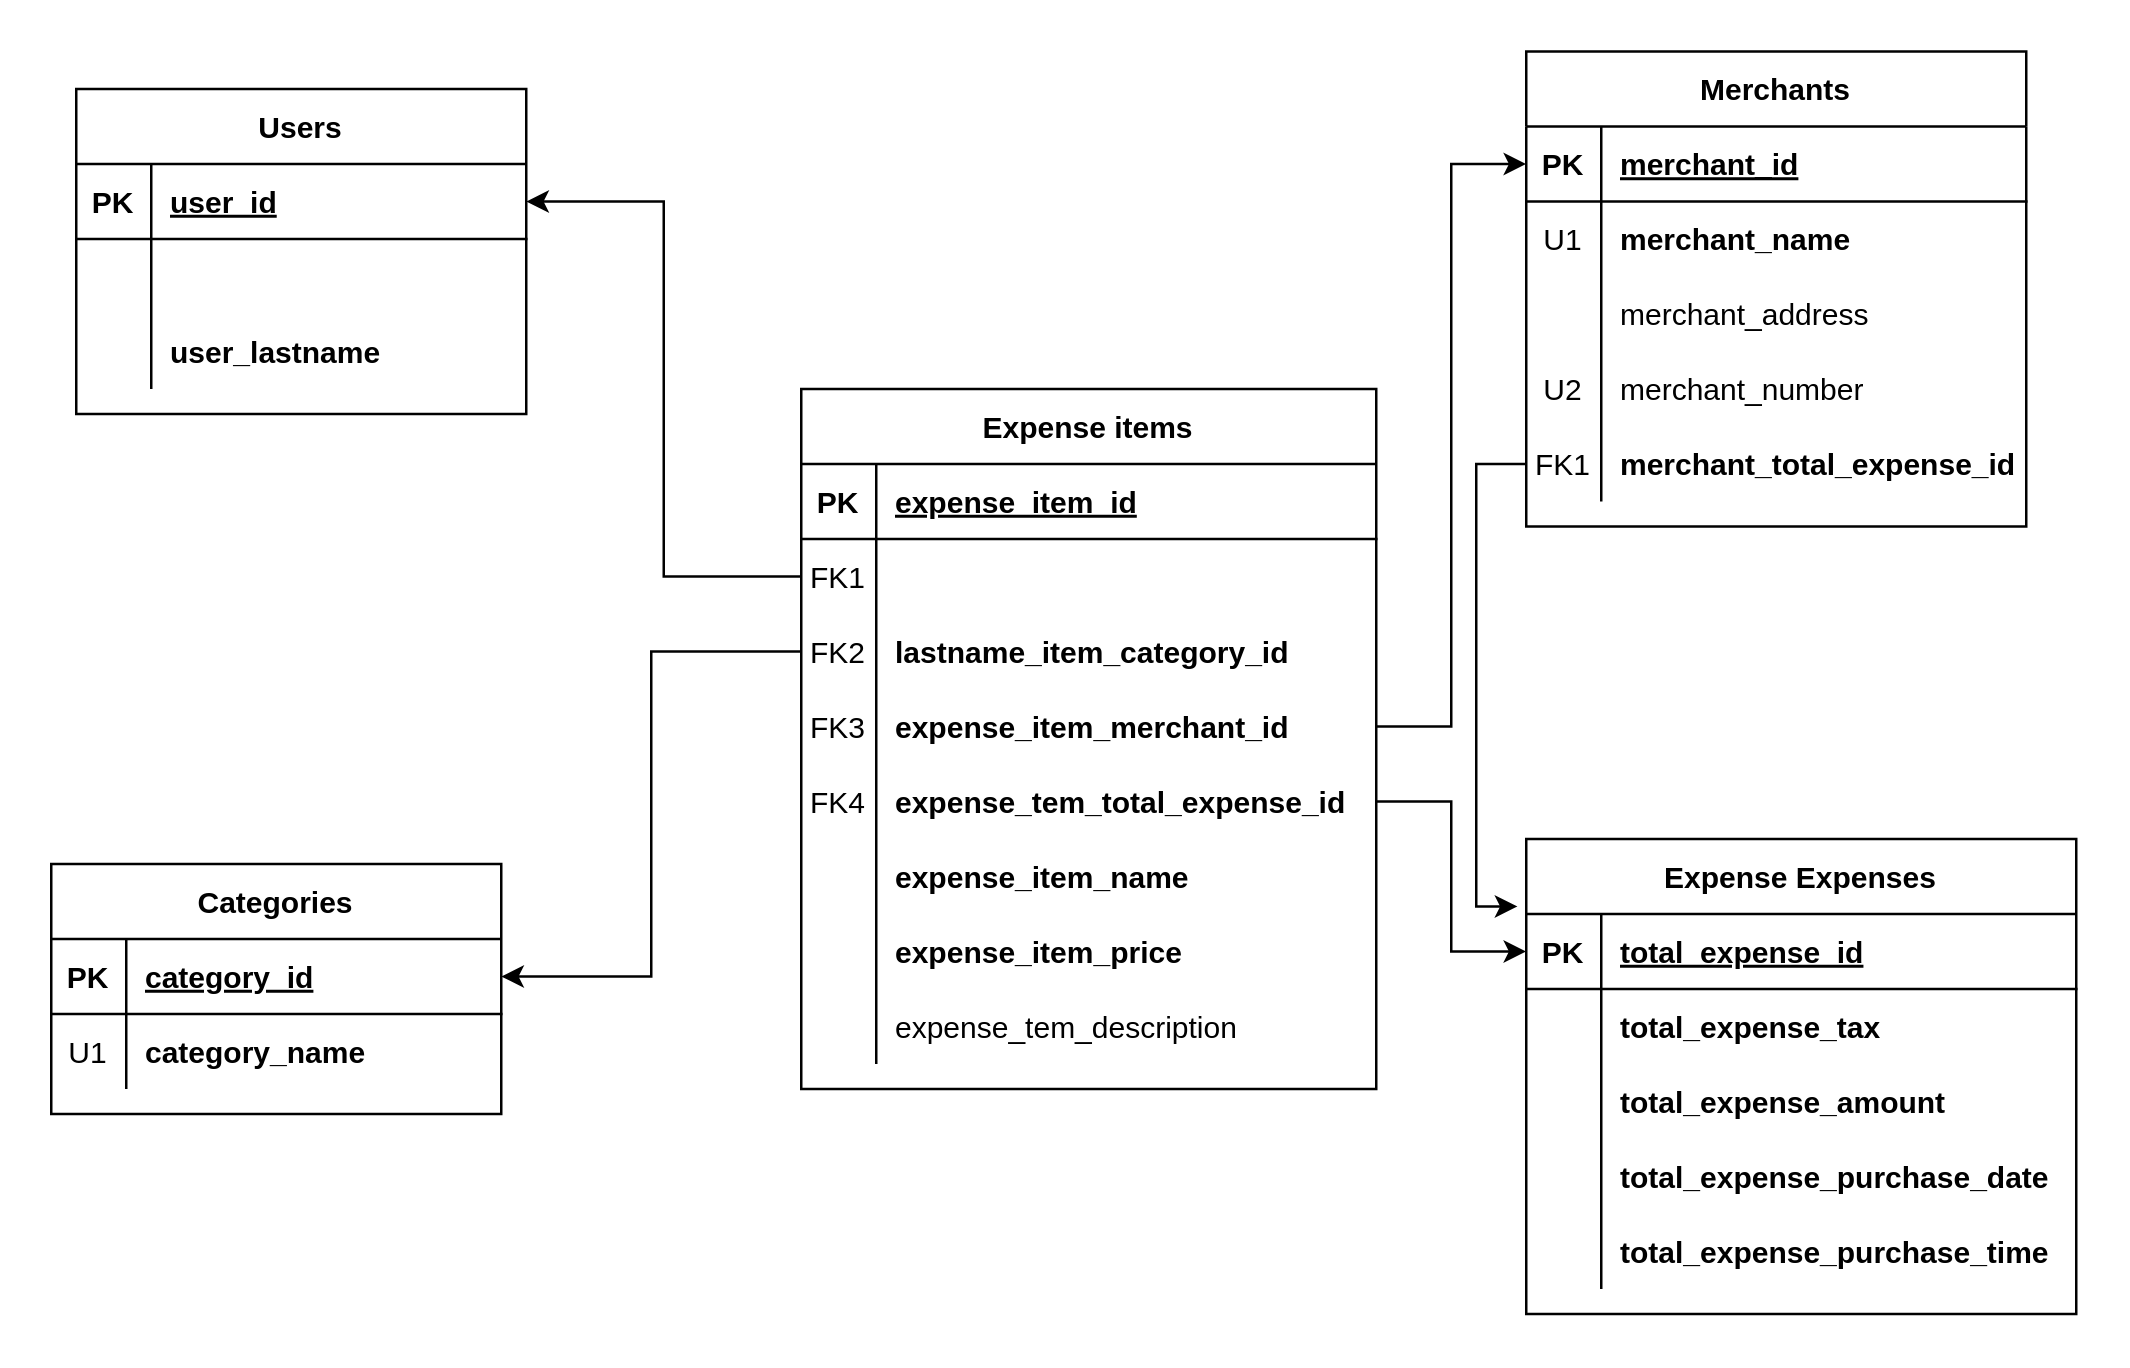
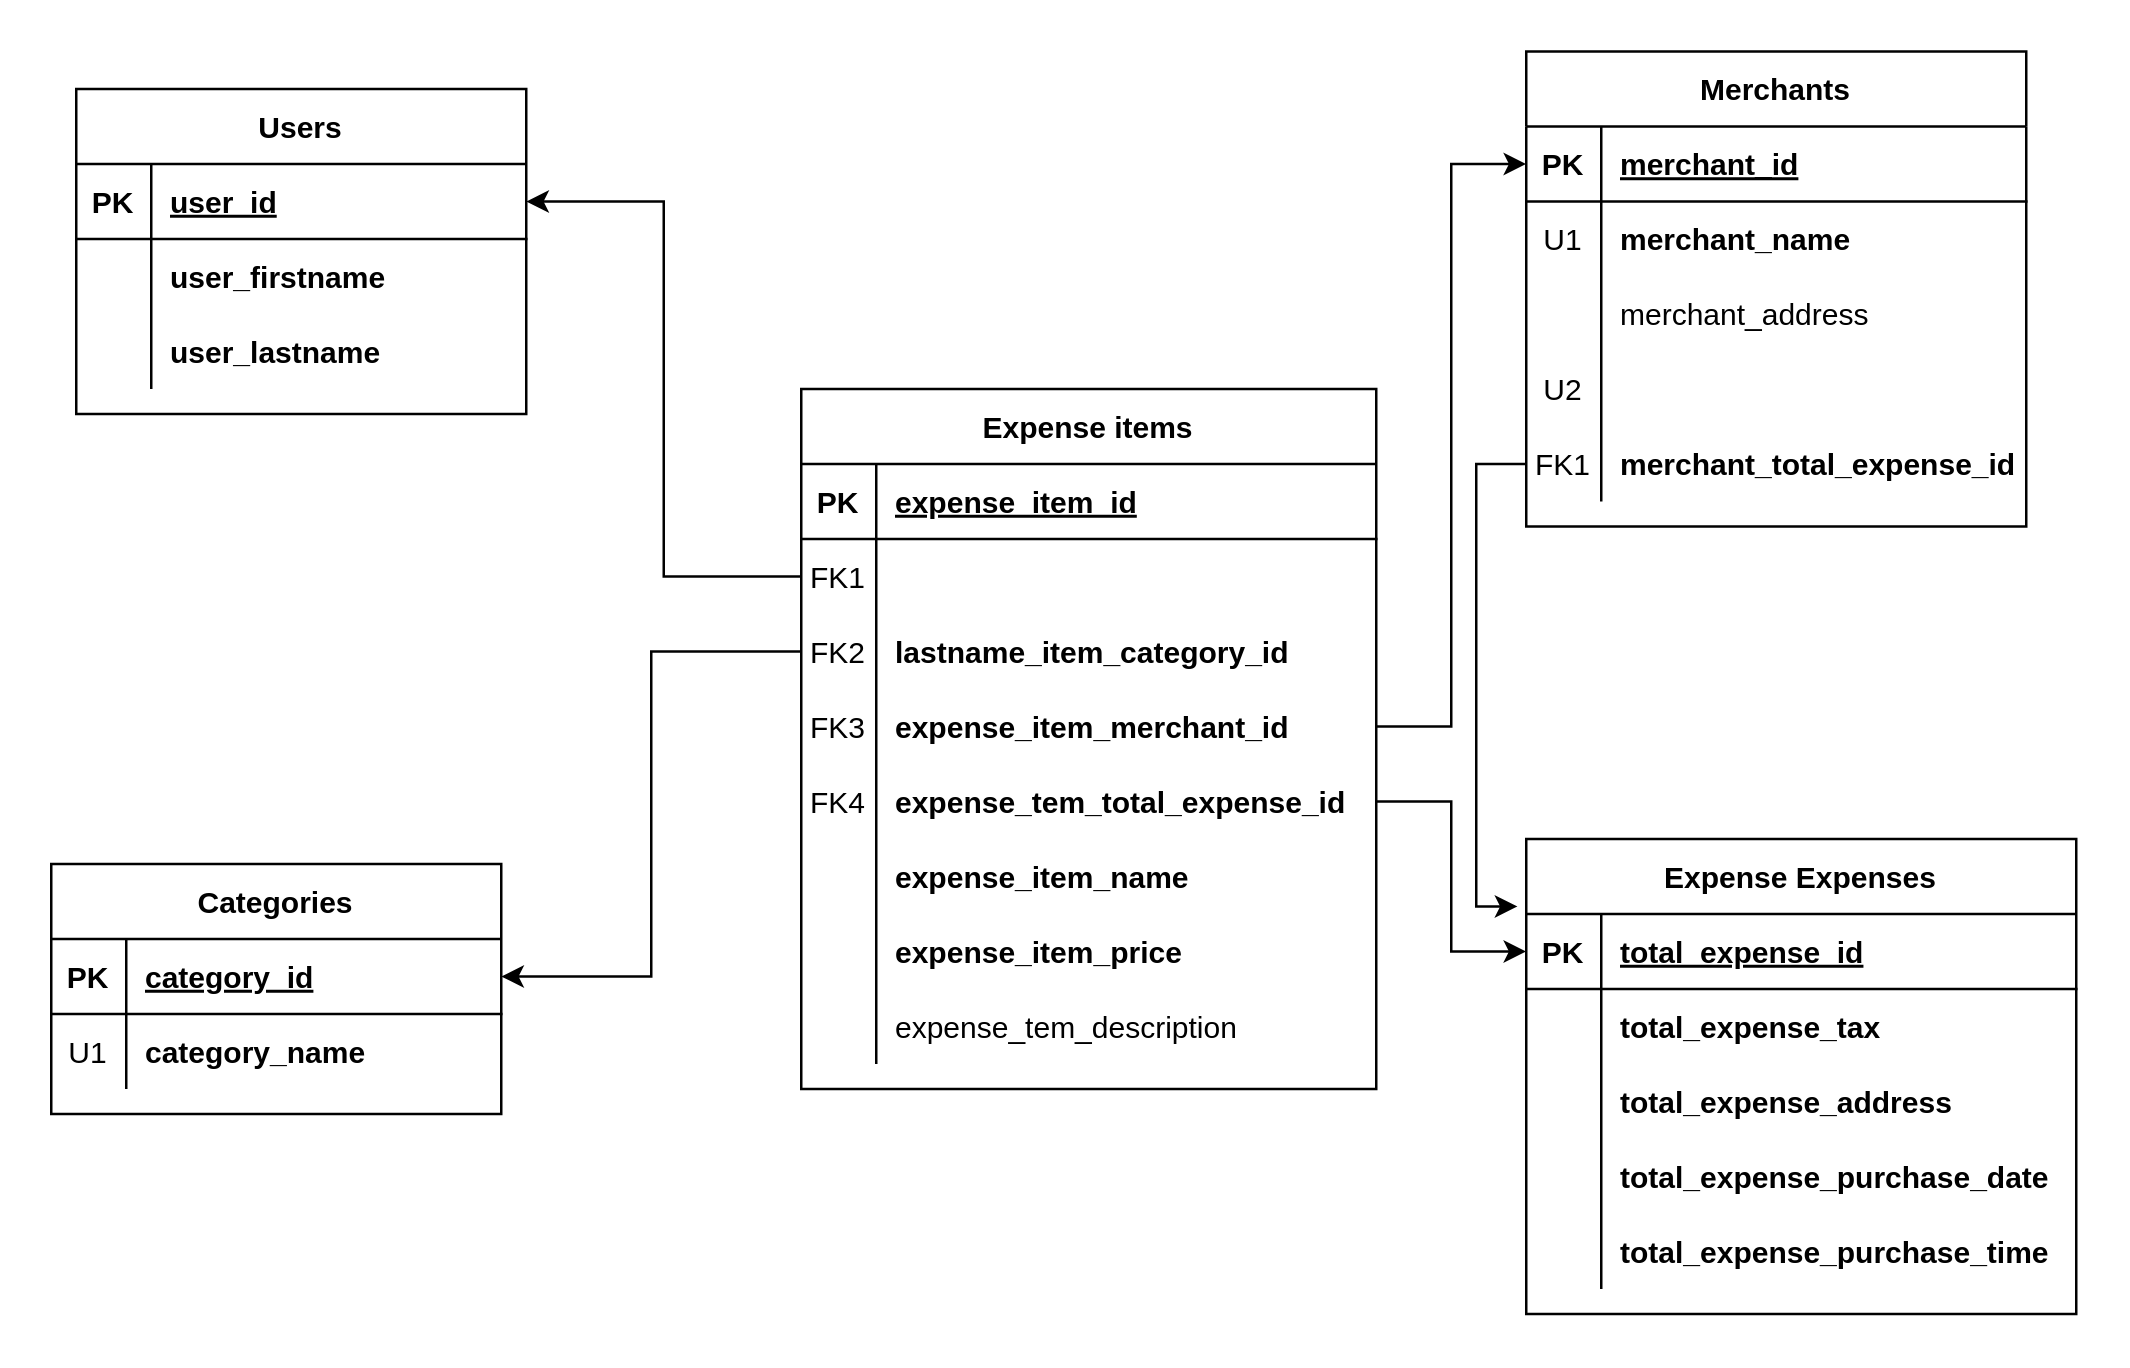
+ <mxCell id="8" value="user_firstname" style="shape=partialRectangle;connectable=0;fillColor=none;top=0;left=0;bottom=0;right=0;align=left;spacingLeft=6;overflow=hidden;fontStyle=1" parent="6" vertex="1"><mxGeometry x="30" width="150" height="30" as="geometry"><mxRectangle width="150" height="30" as="alternateBounds" /></mxGeometry></mxCell>
- <mxCell id="55" value="merchant_number" style="shape=partialRectangle;connectable=0;fillColor=none;top=0;left=0;bottom=0;right=0;align=left;spacingLeft=6;overflow=hidden;" parent="53" vertex="1"><mxGeometry x="30" width="170" height="30" as="geometry"><mxRectangle width="170" height="30" as="alternateBounds" /></mxGeometry></mxCell>
- <mxCell id="68" value="total_expense_amount" style="shape=partialRectangle;connectable=0;fillColor=none;top=0;left=0;bottom=0;right=0;align=left;spacingLeft=6;overflow=hidden;fontStyle=1" parent="66" vertex="1"><mxGeometry x="30" width="190" height="30" as="geometry"><mxRectangle width="190" height="30" as="alternateBounds" /></mxGeometry></mxCell>
+ <mxCell id="68" value="total_expense_address" style="shape=partialRectangle;connectable=0;fillColor=none;top=0;left=0;bottom=0;right=0;align=left;spacingLeft=6;overflow=hidden;fontStyle=1" parent="66" vertex="1"><mxGeometry x="30" width="190" height="30" as="geometry"><mxRectangle width="190" height="30" as="alternateBounds" /></mxGeometry></mxCell>
